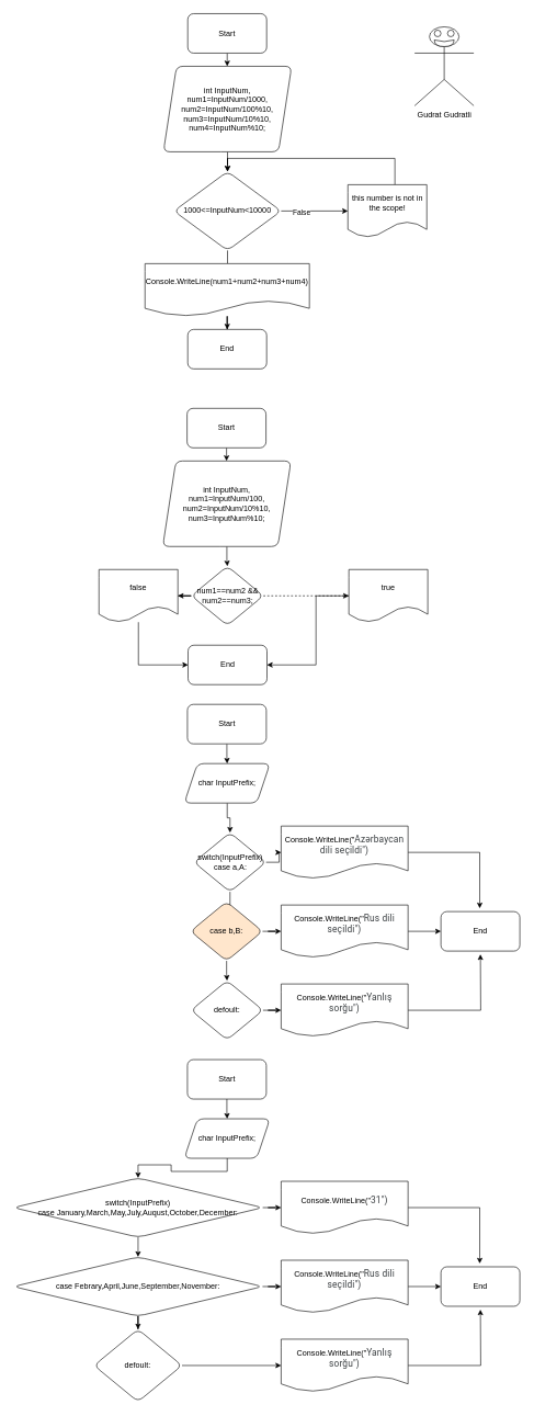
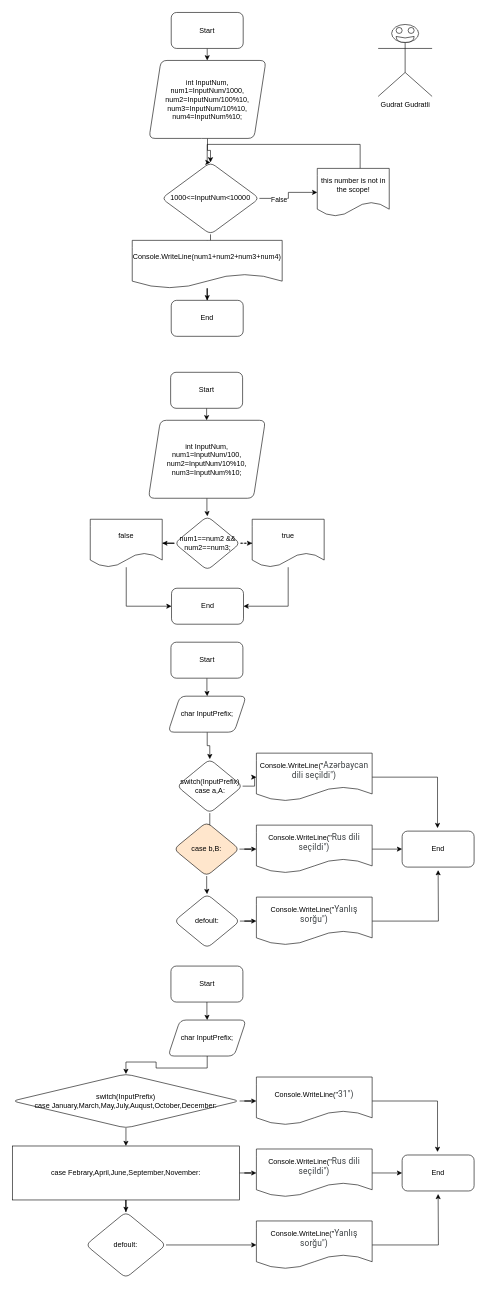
- <mxCell id="9" value="1000&amp;lt;=InputNum&amp;lt;10000" style="rhombus;whiteSpace=wrap;html=1;rounded=1;" vertex="1" parent="1"><mxGeometry x="264" y="260" width="163" height="120" as="geometry" /></mxCell>
+ <mxCell id="9" value="1000&amp;lt;=InputNum&amp;lt;10000" style="rhombus;whiteSpace=wrap;html=1;rounded=1;" vertex="1" parent="1"><mxGeometry x="269" y="270" width="163" height="120" as="geometry" /></mxCell>
- <mxCell id="29" value="true" style="shape=document;whiteSpace=wrap;html=1;boundedLbl=1;rounded=1;" vertex="1" parent="1"><mxGeometry x="530" y="865" width="120" height="80" as="geometry" /></mxCell>
+ <mxCell id="29" value="true" style="shape=document;whiteSpace=wrap;html=1;boundedLbl=1;rounded=1;" vertex="1" parent="1"><mxGeometry x="420" y="865" width="120" height="80" as="geometry" /></mxCell>
- <mxCell id="61" value="case Febrary,April,June,September,November:" style="rhombus;whiteSpace=wrap;html=1;rounded=1;" vertex="1" parent="1"><mxGeometry x="20" y="1910" width="378.75" height="90" as="geometry" /></mxCell>
+ <mxCell id="61" value="case Febrary,April,June,September,November:" style="whiteSpace=wrap;html=1;rounded=0;" vertex="1" parent="1"><mxGeometry x="20" y="1910" width="378.75" height="90" as="geometry" /></mxCell>
